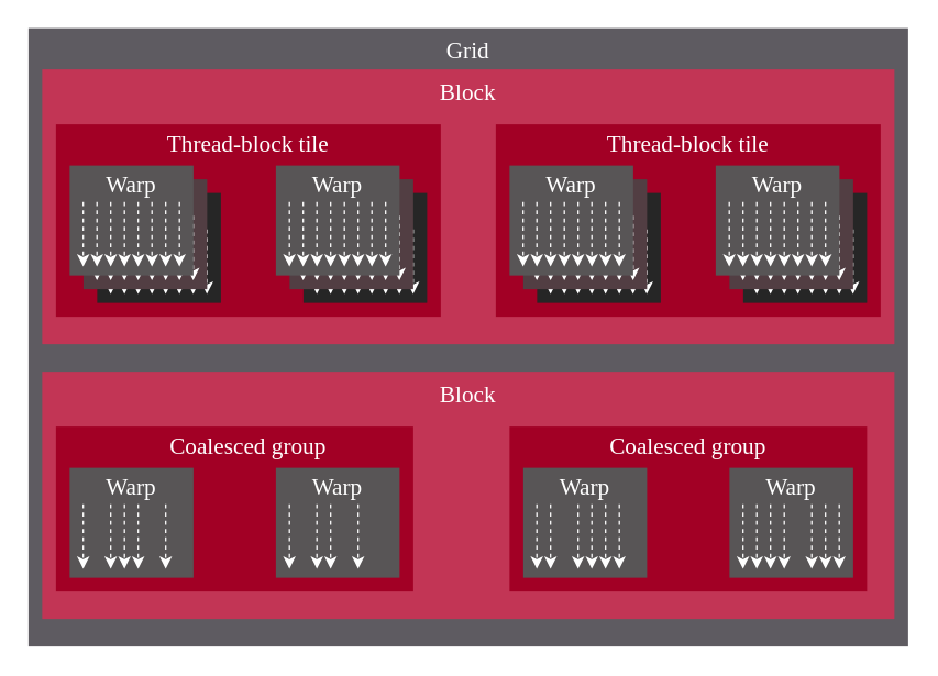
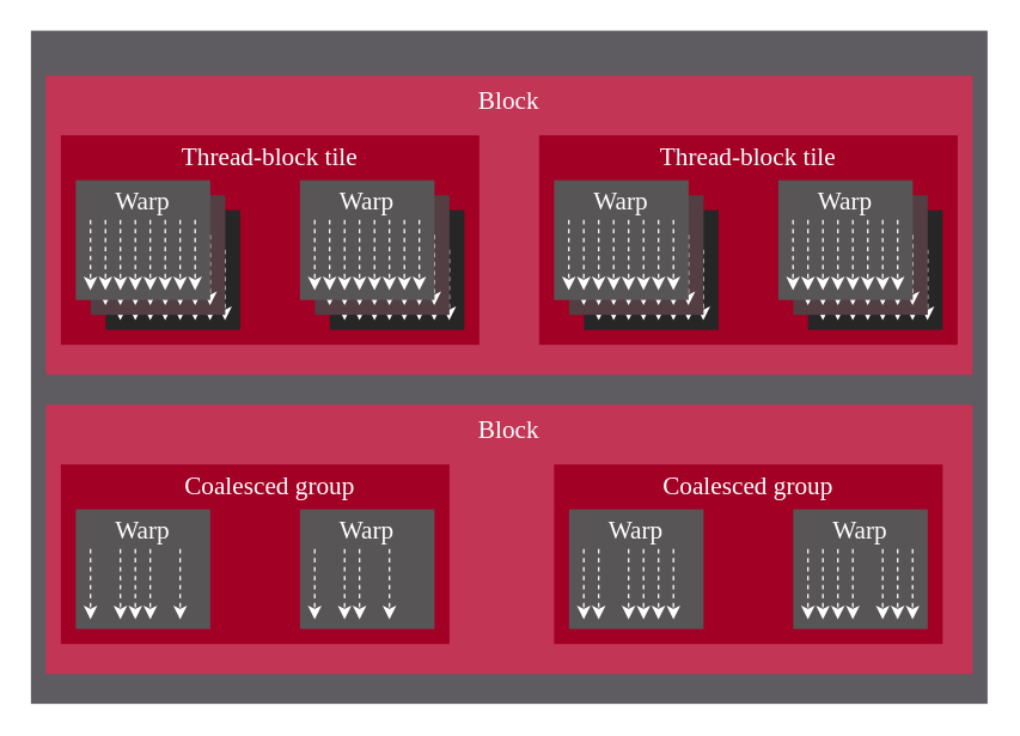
- <mxCell id="181" value="Grid" style="text;strokeColor=none;fillColor=none;align=center;verticalAlign=middle;rounded=0;fontFamily=klavika;fontSize=17;fontColor=#FFFFFF;" vertex="1" parent="1"><mxGeometry x="310" y="20" width="60" height="30" as="geometry" /></mxCell>
